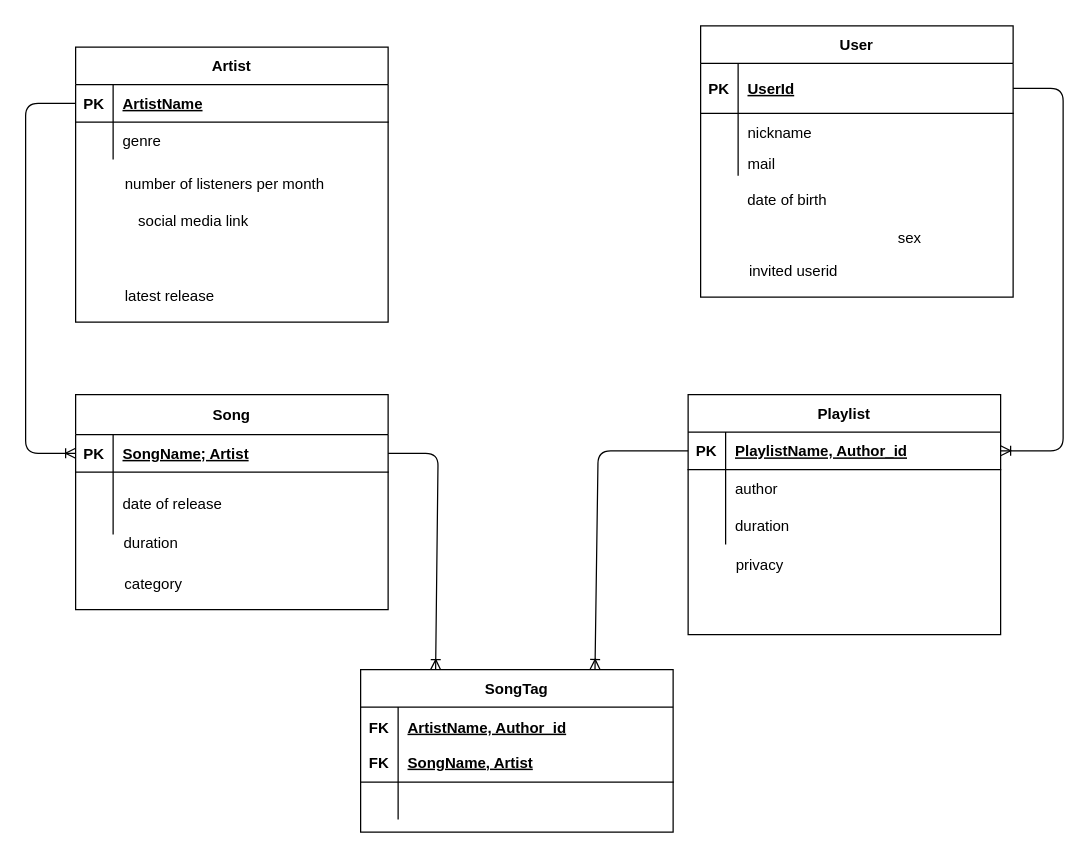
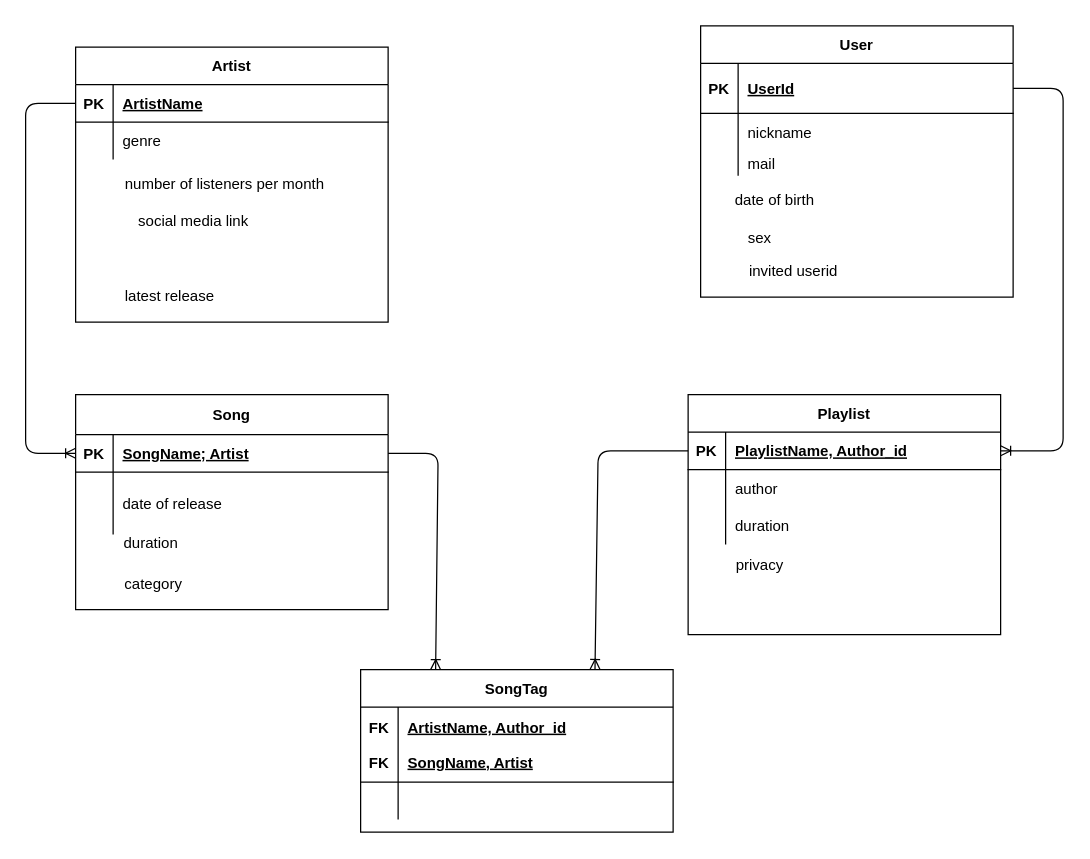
- <mxCell id="47" value="date of birth" style="text;html=1;align=center;verticalAlign=middle;resizable=0;points=[];autosize=1;" parent="1" vertex="1"><mxGeometry x="589" y="150" width="80" height="20" as="geometry" /></mxCell>
+ <mxCell id="47" value="date of birth" style="text;html=1;align=center;verticalAlign=middle;resizable=0;points=[];autosize=1;" parent="1" vertex="1"><mxGeometry x="579" y="150" width="80" height="20" as="geometry" /></mxCell>
- <mxCell id="54" value="sex" style="text;html=1;align=center;verticalAlign=middle;resizable=0;points=[];autosize=1;" parent="1" vertex="1"><mxGeometry x="712" y="180" width="30" height="20" as="geometry" /></mxCell>
+ <mxCell id="54" value="sex" style="text;html=1;align=center;verticalAlign=middle;resizable=0;points=[];autosize=1;" parent="1" vertex="1"><mxGeometry x="592" y="180" width="30" height="20" as="geometry" /></mxCell>
